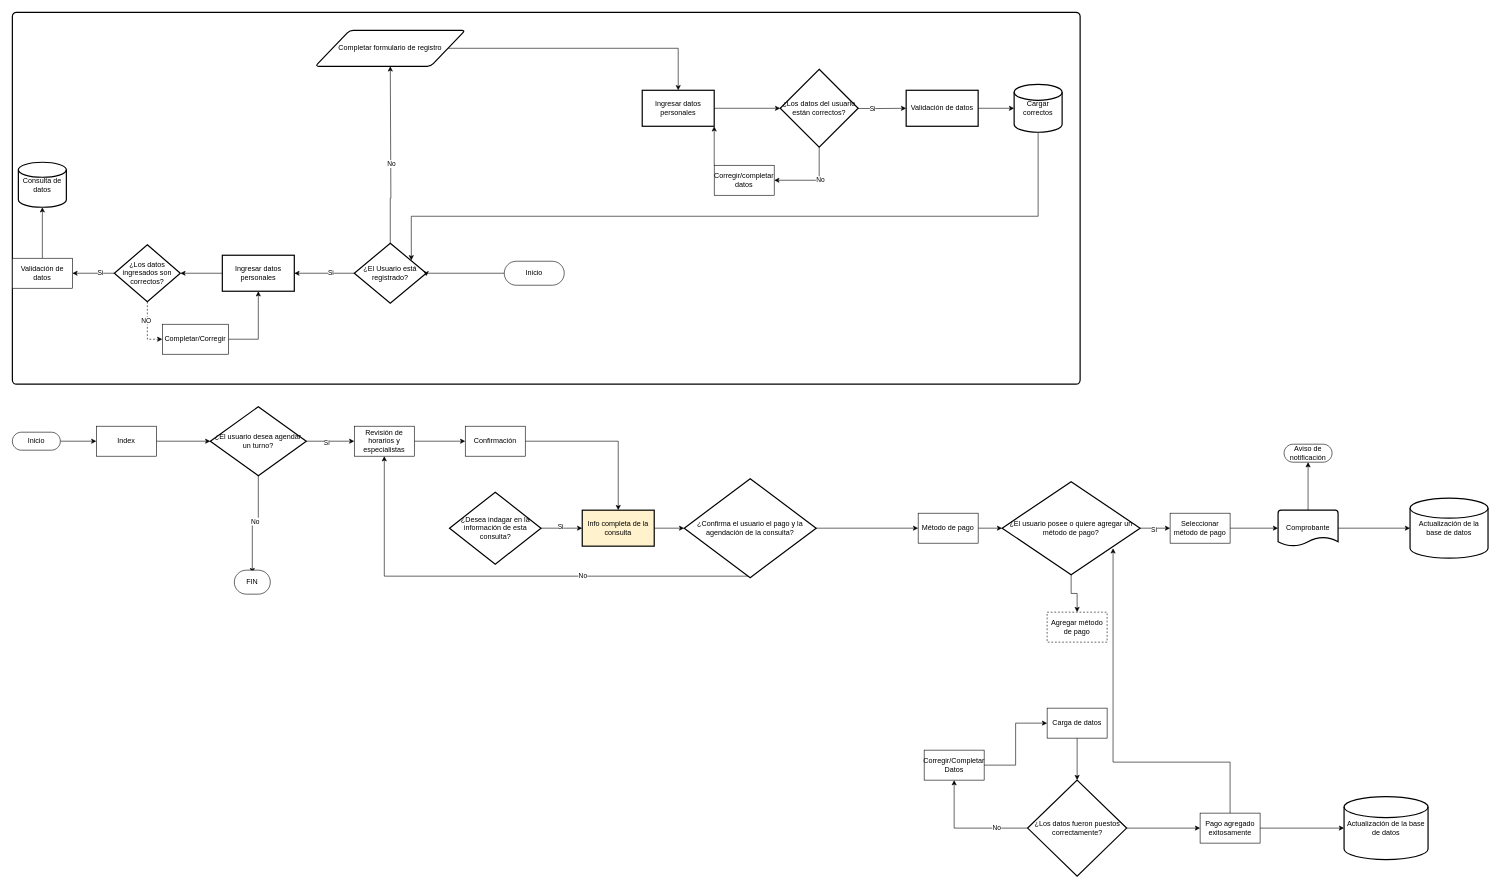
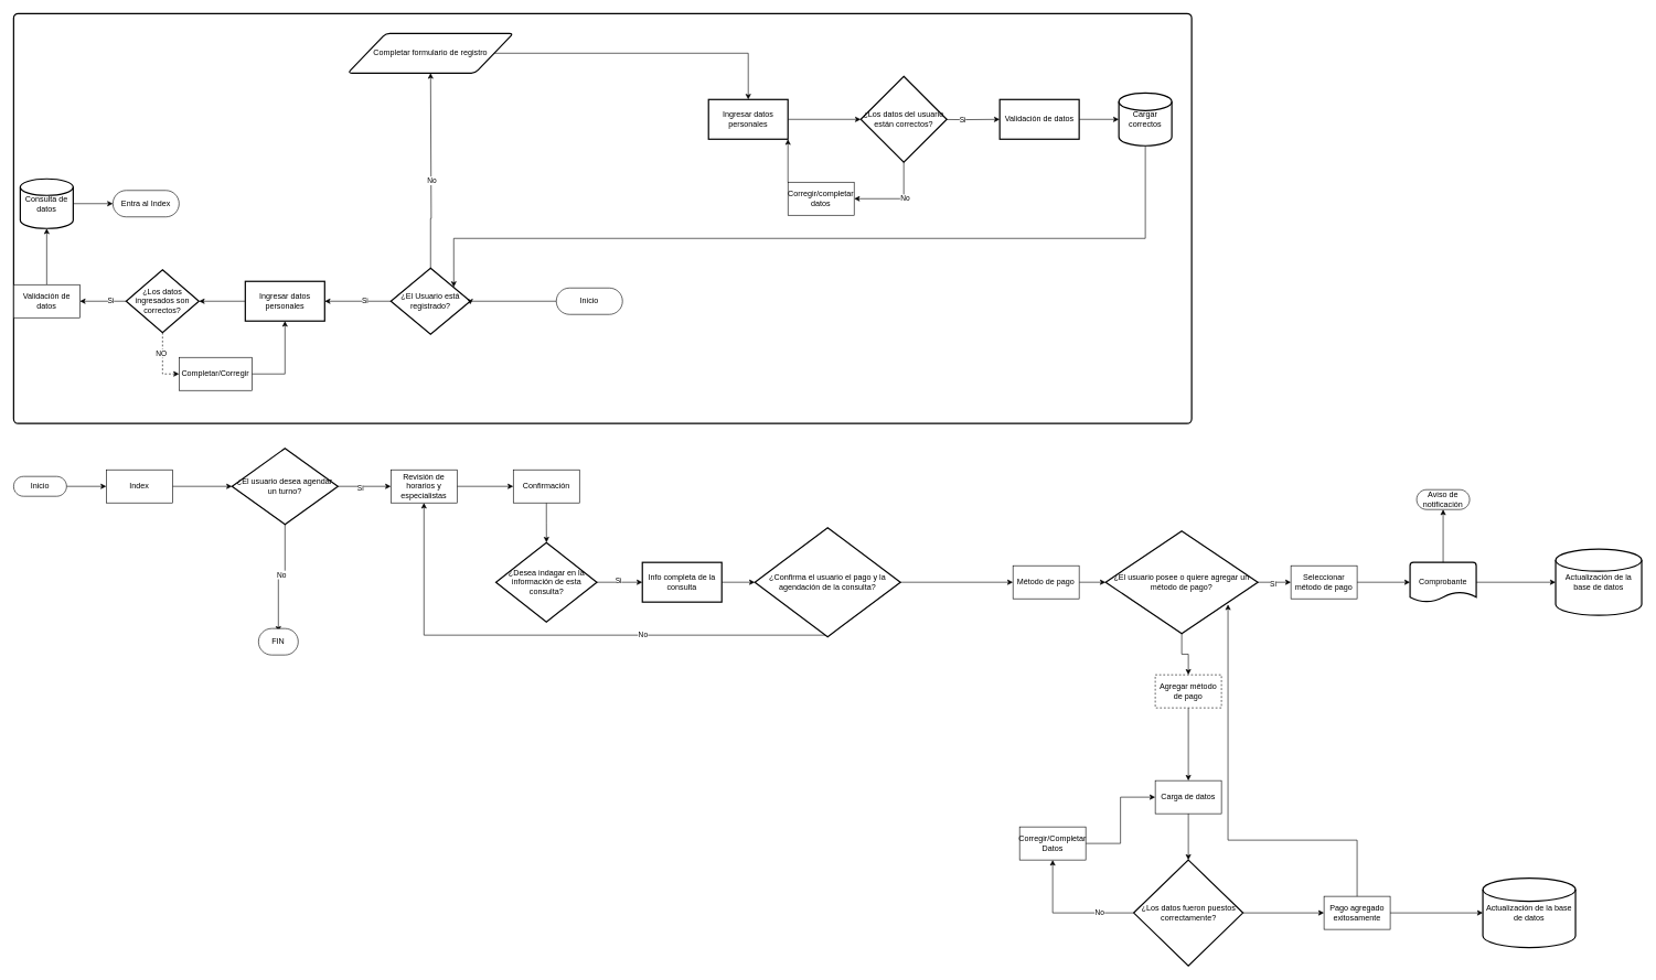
+ <mxCell id="32" value="" style="edgeStyle=orthogonalEdgeStyle;rounded=0;orthogonalLoop=1;jettySize=auto;html=1;" edge="1" parent="1" source="33" target="34"><mxGeometry relative="1" as="geometry" /></mxCell>
+ <mxCell id="34" value="Entra al Index" style="html=1;dashed=0;whiteSpace=wrap;shape=mxgraph.dfd.start" vertex="1" parent="1"><mxGeometry x="170" y="287.5" width="100" height="40" as="geometry" /></mxCell>
- <mxCell id="51" value="" style="edgeStyle=orthogonalEdgeStyle;rounded=0;orthogonalLoop=1;jettySize=auto;html=1;" edge="1" parent="1" source="52" target="56"><mxGeometry relative="1" as="geometry" /></mxCell>
+ <mxCell id="51" value="" style="edgeStyle=orthogonalEdgeStyle;rounded=0;orthogonalLoop=1;jettySize=auto;html=1;" edge="1" parent="1" source="52" target="55"><mxGeometry relative="1" as="geometry" /></mxCell>
- <mxCell id="56" value="Info completa de la consulta" style="whiteSpace=wrap;html=1;strokeWidth=2;fillColor=#fff2cc;" vertex="1" parent="1"><mxGeometry x="970" y="850" width="120" height="60" as="geometry" /></mxCell>
+ <mxCell id="56" value="Info completa de la consulta" style="whiteSpace=wrap;html=1;strokeWidth=2;" vertex="1" parent="1"><mxGeometry x="970" y="850" width="120" height="60" as="geometry" /></mxCell>
+ <mxCell id="75" value="" style="edgeStyle=orthogonalEdgeStyle;rounded=0;orthogonalLoop=1;jettySize=auto;html=1;" edge="1" parent="1" source="76" target="77"><mxGeometry relative="1" as="geometry" /></mxCell>
